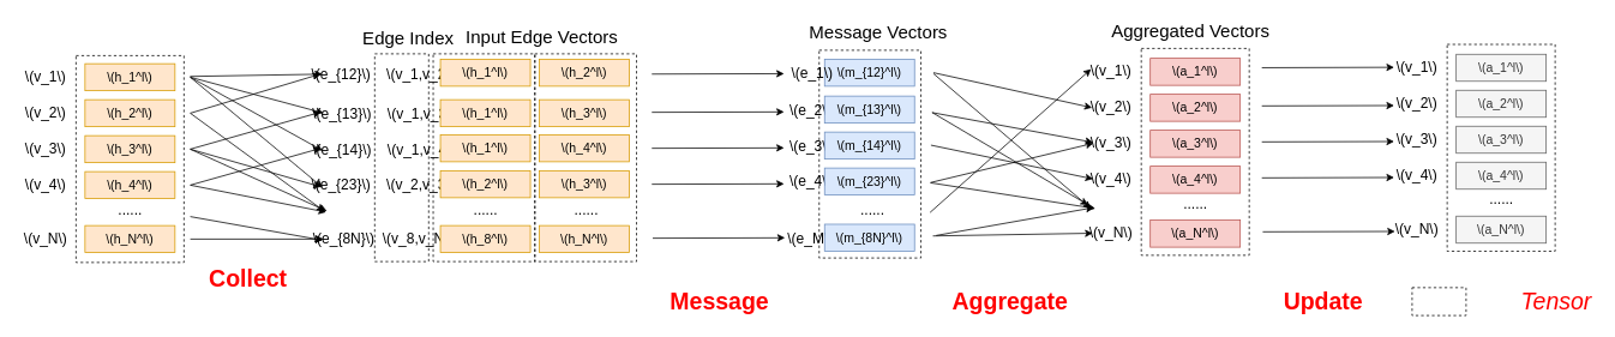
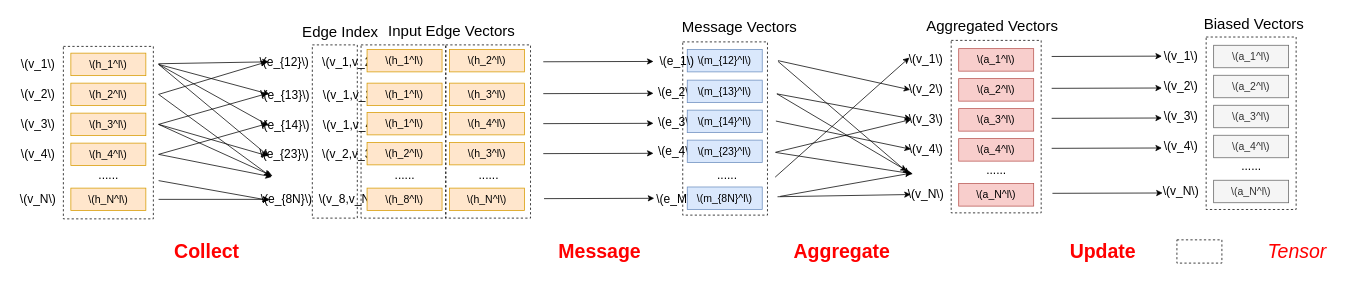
+ <mxCell id="121" value="Biased Vectors" style="text;html=1;strokeColor=none;fillColor=none;align=center;verticalAlign=middle;whiteSpace=wrap;rounded=0;fontSize=20;" parent="1" vertex="1"><mxGeometry x="1572" y="20" width="200" height="20" as="geometry" /></mxCell>
- <mxCell id="76" value="Message Vectors" style="text;html=1;strokeColor=none;fillColor=none;align=center;verticalAlign=middle;whiteSpace=wrap;rounded=0;fontSize=20;" parent="1" vertex="1"><mxGeometry x="876" y="24" width="200" height="20" as="geometry" /></mxCell>
+ <mxCell id="76" value="Message Vectors" style="text;html=1;strokeColor=none;fillColor=none;align=center;verticalAlign=middle;whiteSpace=wrap;rounded=0;fontSize=20;" parent="1" vertex="1"><mxGeometry x="886" y="24" width="200" height="20" as="geometry" /></mxCell>
- <mxCell id="38" value="Collect" style="text;html=1;align=center;verticalAlign=middle;resizable=0;points=[];autosize=1;fontSize=26;fontStyle=1;fontColor=#FF0000;" parent="1" vertex="1"><mxGeometry x="226" y="292" width="97" height="35" as="geometry" /></mxCell>
+ <mxCell id="38" value="Collect" style="text;html=1;align=center;verticalAlign=middle;resizable=0;points=[];autosize=1;fontSize=26;fontStyle=1;fontColor=#FF0000;" parent="1" vertex="1"><mxGeometry x="226" y="317" width="97" height="35" as="geometry" /></mxCell>
